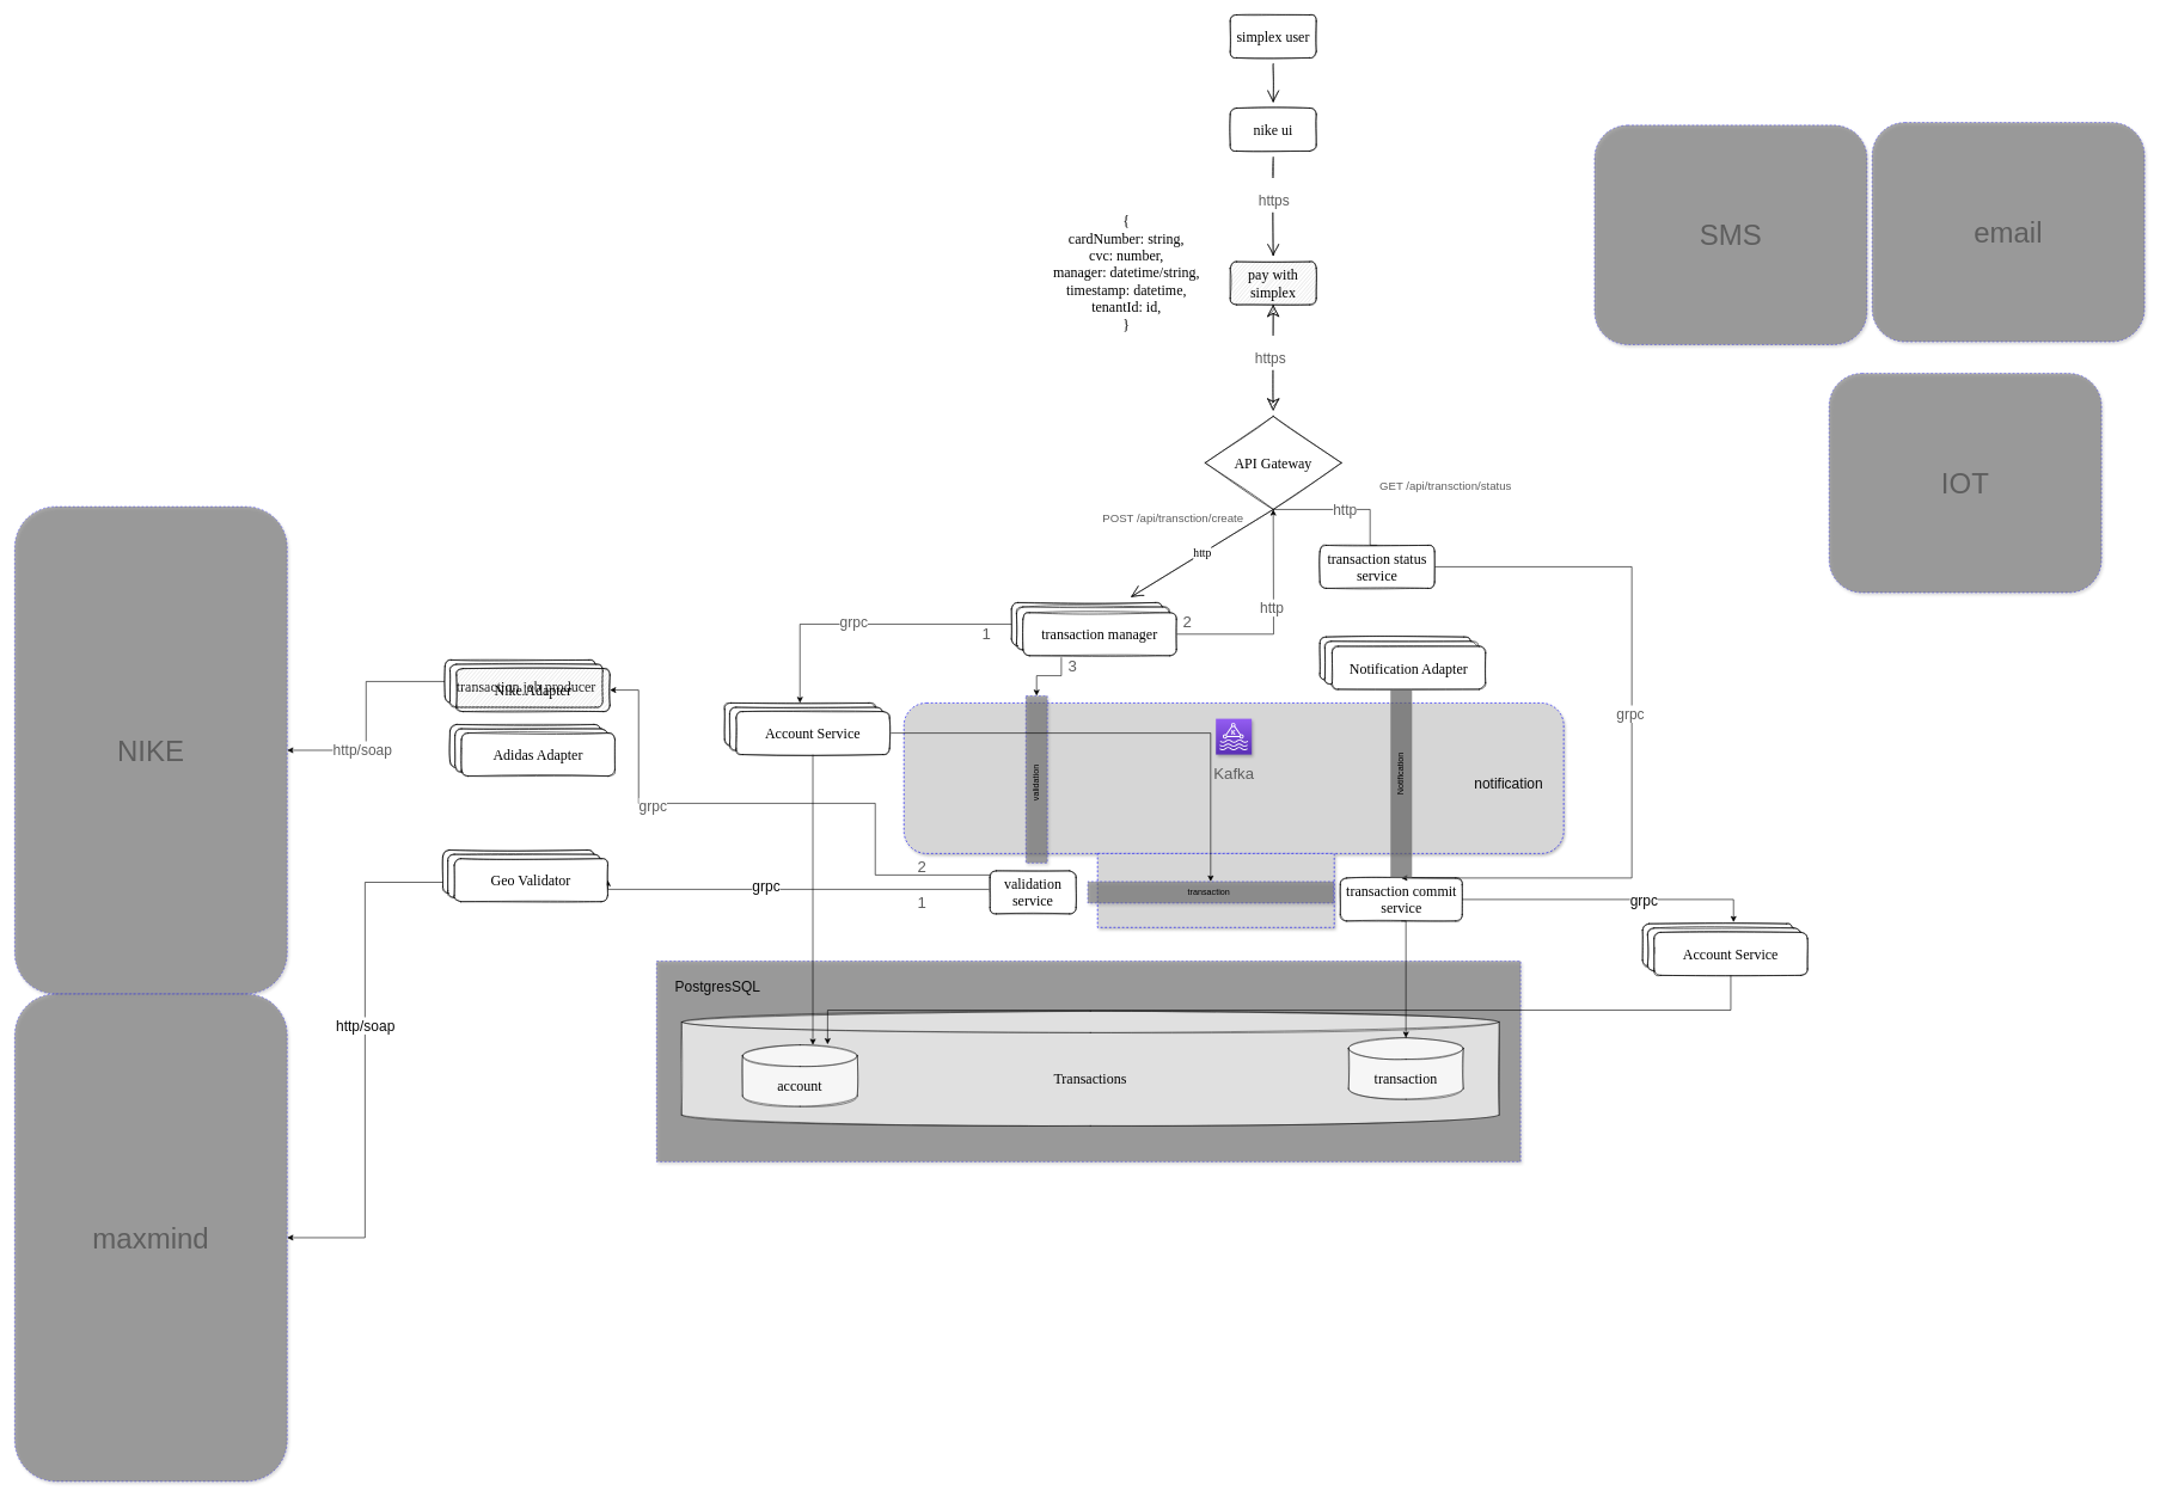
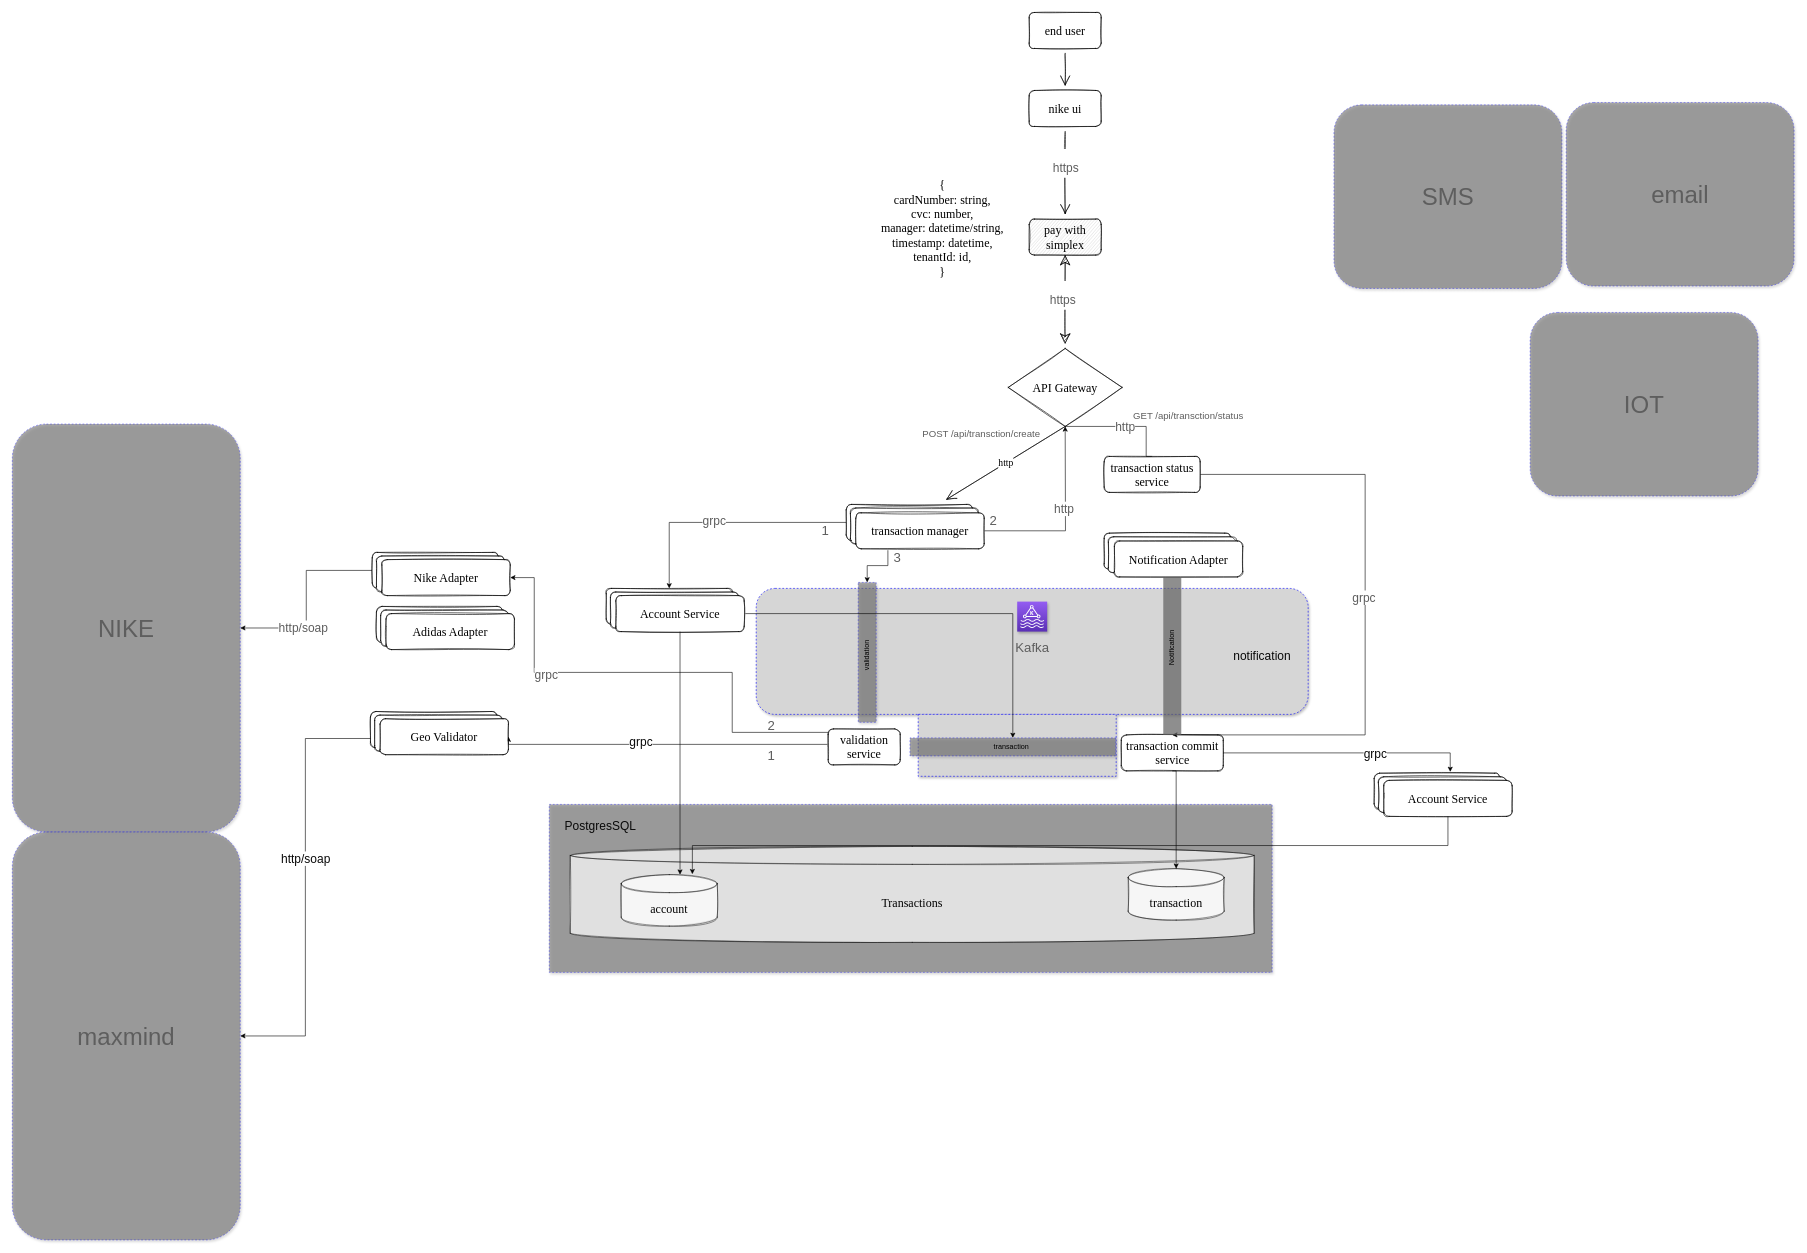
- <mxCell id="5" value="simplex user" style="rounded=1;whiteSpace=wrap;html=1;sketch=1;hachureGap=4;pointerEvents=0;fontFamily=Verdana;fontSize=20;" parent="1" vertex="1"><mxGeometry x="1715" y="20" width="120" height="60" as="geometry" /></mxCell>
+ <mxCell id="5" value="end user" style="rounded=1;whiteSpace=wrap;html=1;sketch=1;hachureGap=4;pointerEvents=0;fontFamily=Verdana;fontSize=20;" parent="1" vertex="1"><mxGeometry x="1715" y="20" width="120" height="60" as="geometry" /></mxCell>
- <mxCell id="51" value="&lt;p style=&quot;line-height: 0.7&quot;&gt;&lt;font style=&quot;font-size: 16px&quot;&gt;GET /api/transction/status&lt;/font&gt;&lt;/p&gt;" style="text;html=1;resizable=0;autosize=1;align=center;verticalAlign=middle;points=[];fillColor=none;strokeColor=none;rounded=0;shadow=1;dashed=1;fontSize=22;fontColor=#5E5E5E;opacity=60;" parent="1" vertex="1"><mxGeometry x="1915" y="645" width="200" height="60" as="geometry" /></mxCell>
+ <mxCell id="51" value="&lt;p style=&quot;line-height: 0.7&quot;&gt;&lt;font style=&quot;font-size: 16px&quot;&gt;GET /api/transction/status&lt;/font&gt;&lt;/p&gt;" style="text;html=1;resizable=0;autosize=1;align=center;verticalAlign=middle;points=[];fillColor=none;strokeColor=none;rounded=0;shadow=1;dashed=1;fontSize=22;fontColor=#5E5E5E;opacity=60;" parent="1" vertex="1"><mxGeometry x="1880" y="660" width="200" height="60" as="geometry" /></mxCell>
- <mxCell id="62" value="Nike Adapter" style="rounded=1;whiteSpace=wrap;html=1;sketch=1;hachureGap=4;pointerEvents=0;fontFamily=Verdana;fontSize=20;fillColor=#d6d6d6;" parent="1" vertex="1"><mxGeometry x="636" y="932" width="214" height="60" as="geometry" /></mxCell>
+ <mxCell id="62" value="Nike Adapter" style="rounded=1;whiteSpace=wrap;html=1;sketch=1;hachureGap=4;pointerEvents=0;fontFamily=Verdana;fontSize=20;" parent="1" vertex="1"><mxGeometry x="636" y="932" width="214" height="60" as="geometry" /></mxCell>
